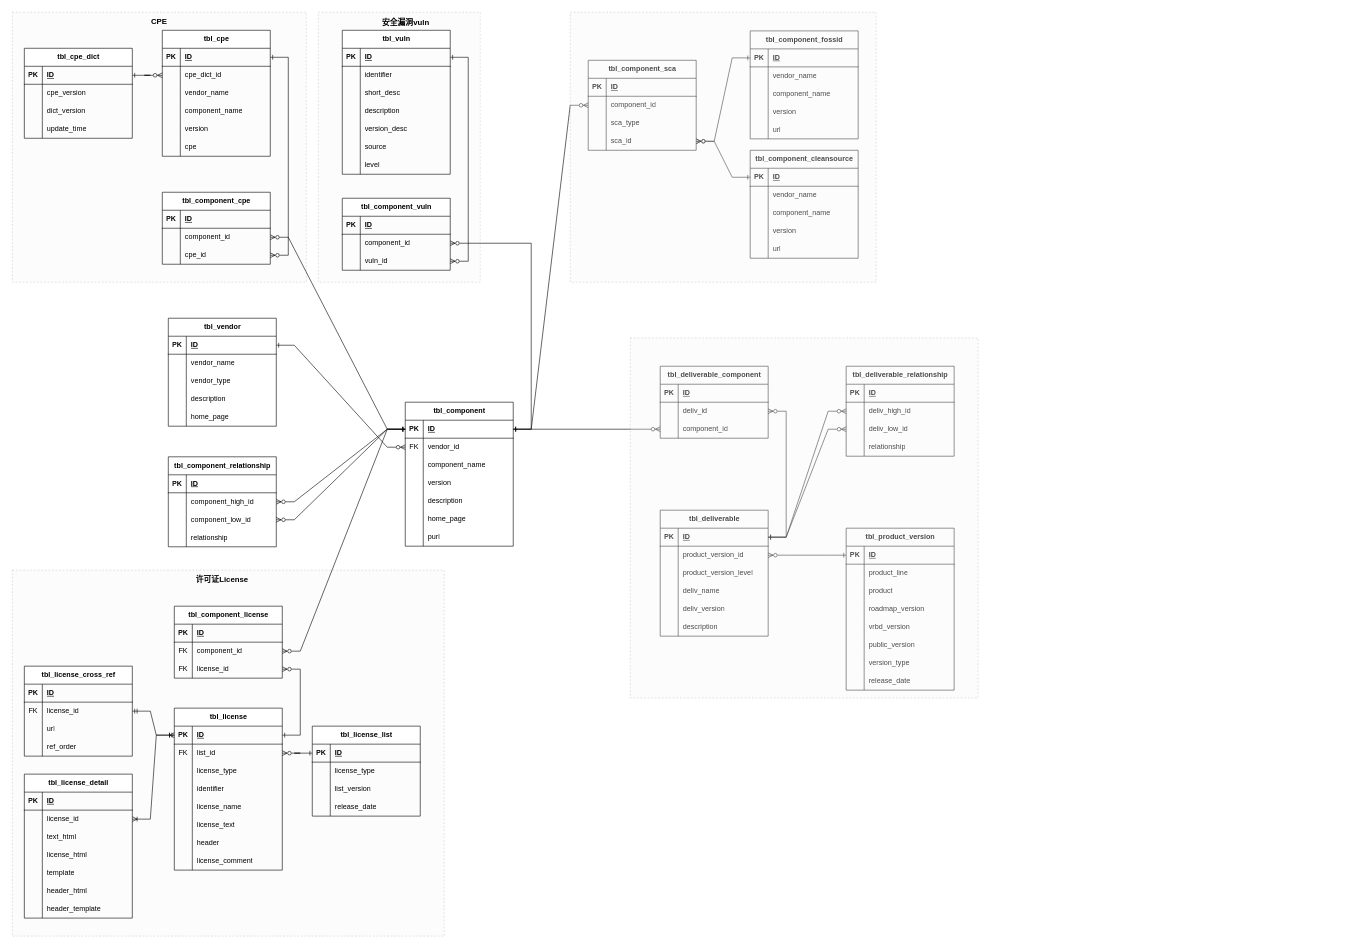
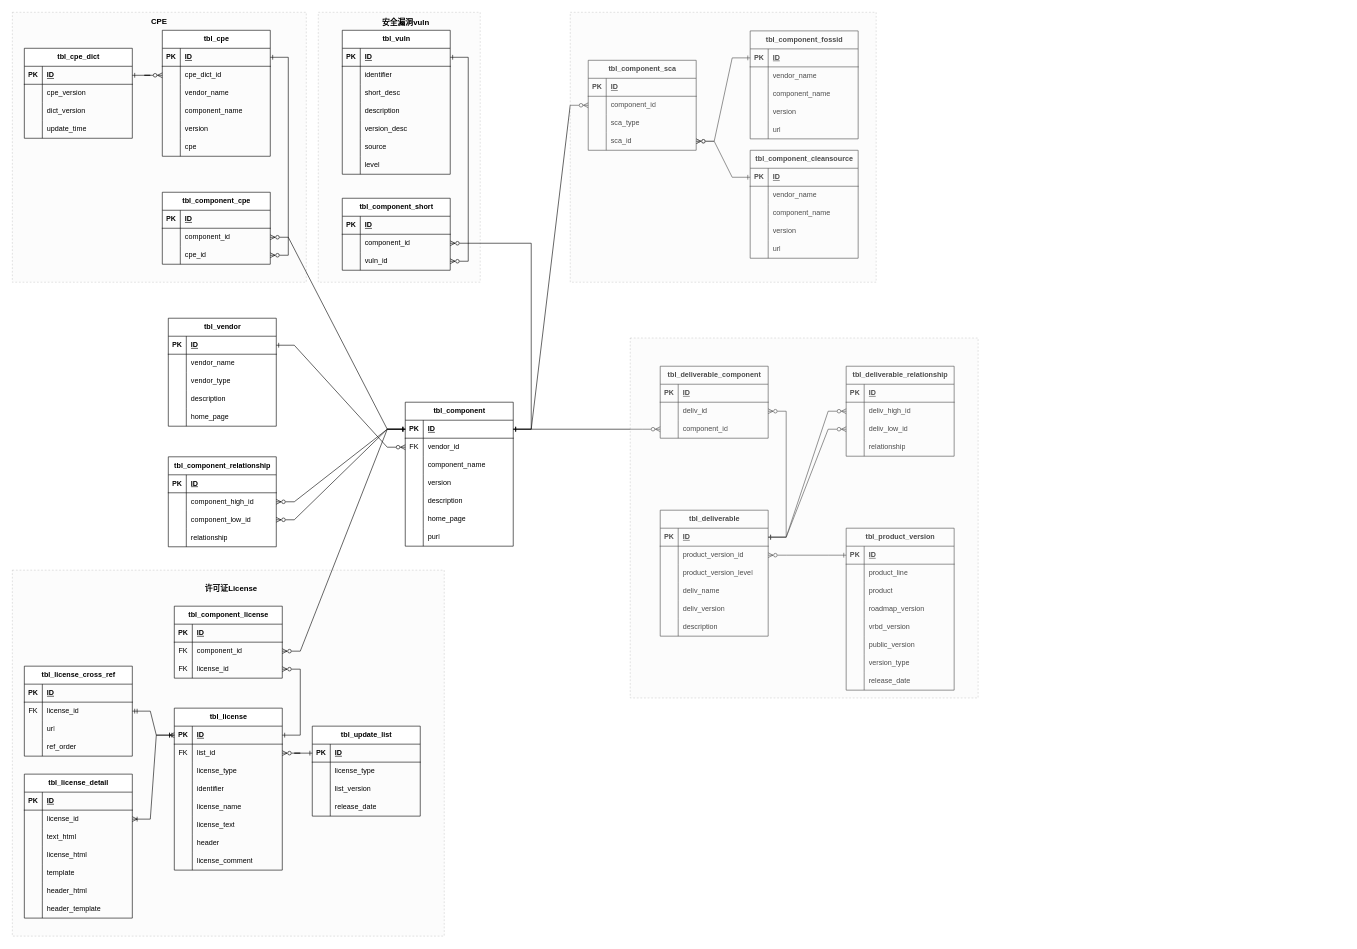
- <mxCell id="199" value="tbl_component_vuln" style="shape=table;startSize=30;container=1;collapsible=1;childLayout=tableLayout;fixedRows=1;rowLines=0;fontStyle=1;align=center;resizeLast=1;html=1;" vertex="1" parent="1"><mxGeometry x="570" y="330" width="180" height="120" as="geometry" /></mxCell>
+ <mxCell id="199" value="tbl_component_short" style="shape=table;startSize=30;container=1;collapsible=1;childLayout=tableLayout;fixedRows=1;rowLines=0;fontStyle=1;align=center;resizeLast=1;html=1;" vertex="1" parent="1"><mxGeometry x="570" y="330" width="180" height="120" as="geometry" /></mxCell>
- <mxCell id="335" value="许可证License" style="text;html=1;strokeColor=none;fillColor=none;align=center;verticalAlign=middle;whiteSpace=wrap;rounded=0;fontStyle=1;fontSize=13;" vertex="1" parent="1"><mxGeometry x="320" y="950" width="100" height="30" as="geometry" /></mxCell>
+ <mxCell id="335" value="许可证License" style="text;html=1;strokeColor=none;fillColor=none;align=center;verticalAlign=middle;whiteSpace=wrap;rounded=0;fontStyle=1;fontSize=13;" vertex="1" parent="1"><mxGeometry x="335" y="965" width="100" height="30" as="geometry" /></mxCell>
- <mxCell id="43" value="tbl_license_list" style="shape=table;startSize=30;container=1;collapsible=1;childLayout=tableLayout;fixedRows=1;rowLines=0;fontStyle=1;align=center;resizeLast=1;html=1;" vertex="1" parent="1"><mxGeometry x="520" y="1210" width="180" height="150" as="geometry" /></mxCell>
+ <mxCell id="43" value="tbl_update_list" style="shape=table;startSize=30;container=1;collapsible=1;childLayout=tableLayout;fixedRows=1;rowLines=0;fontStyle=1;align=center;resizeLast=1;html=1;" vertex="1" parent="1"><mxGeometry x="520" y="1210" width="180" height="150" as="geometry" /></mxCell>
